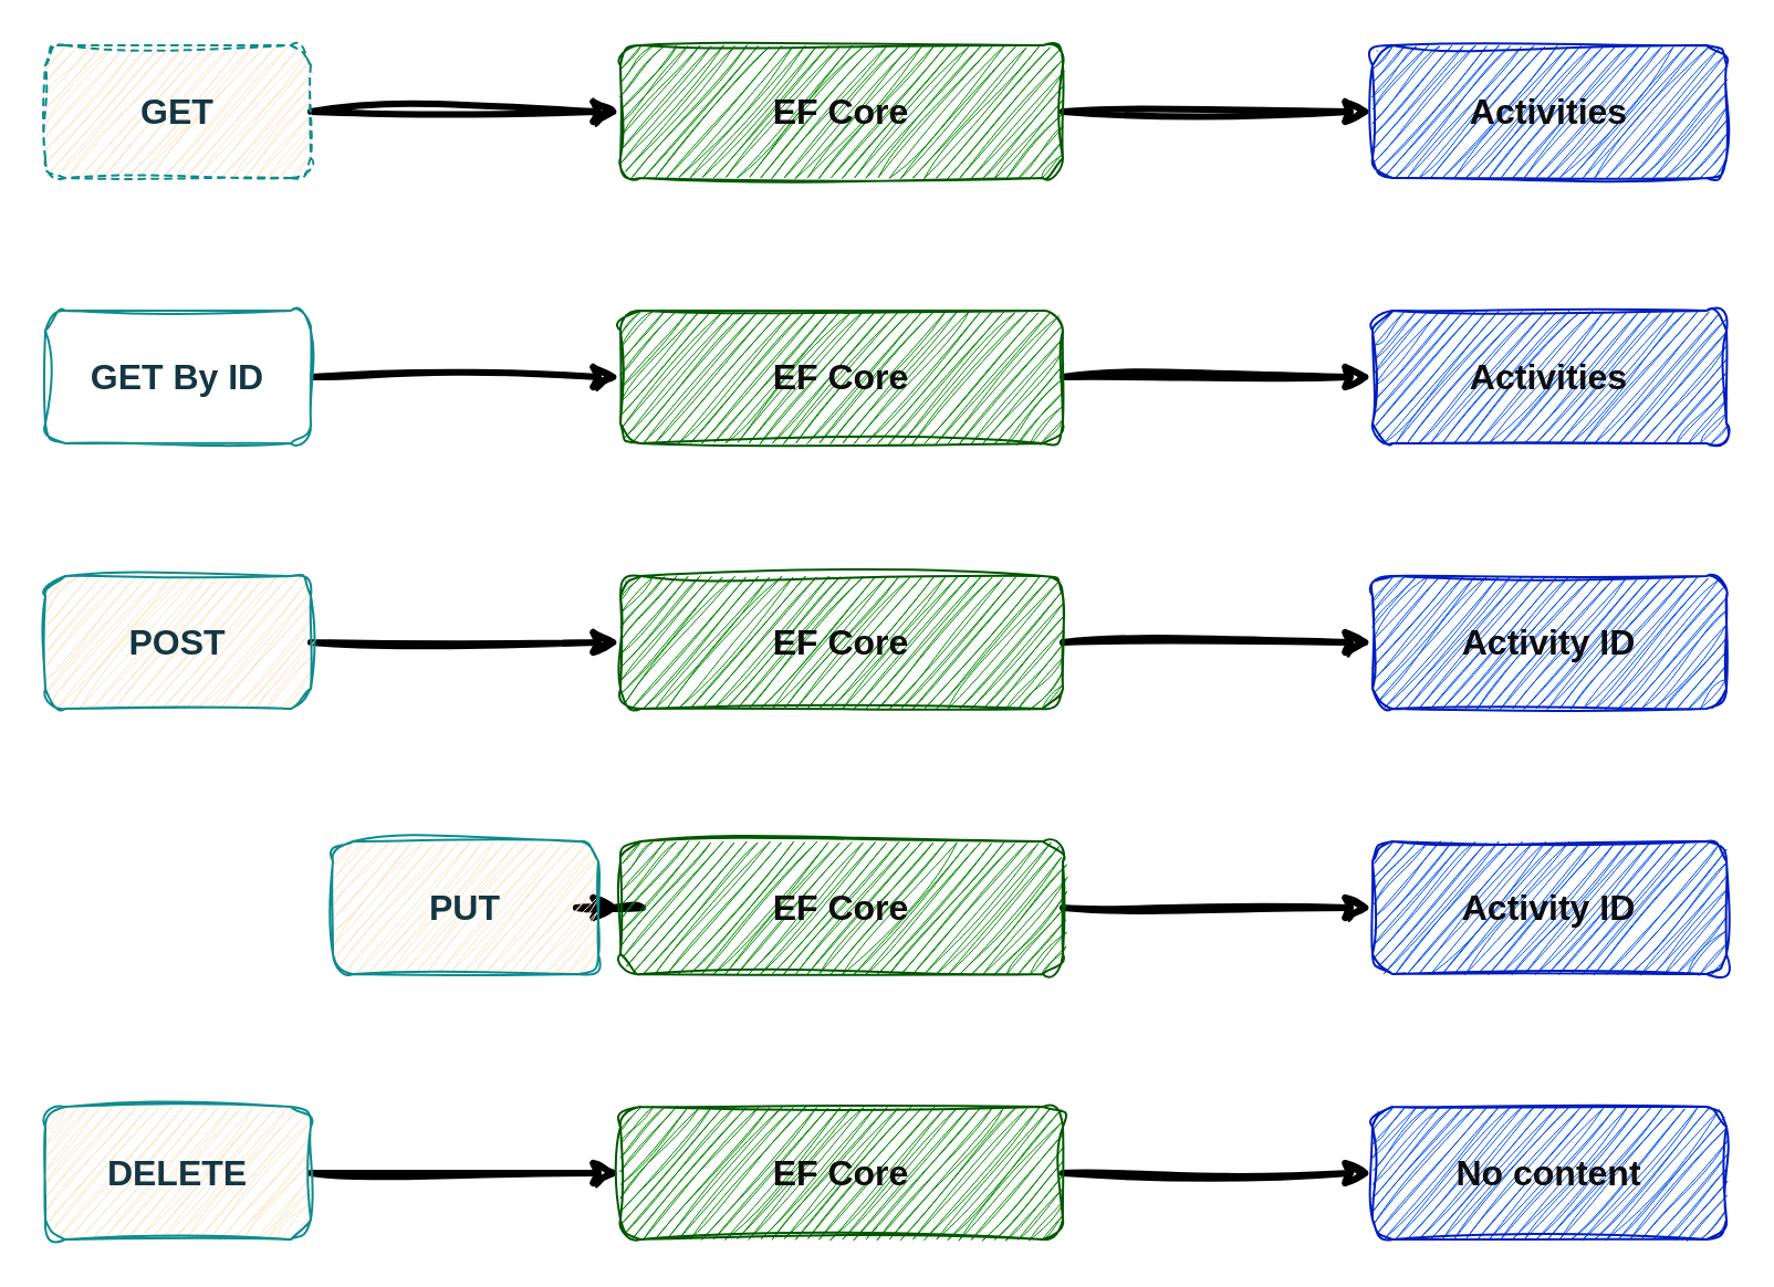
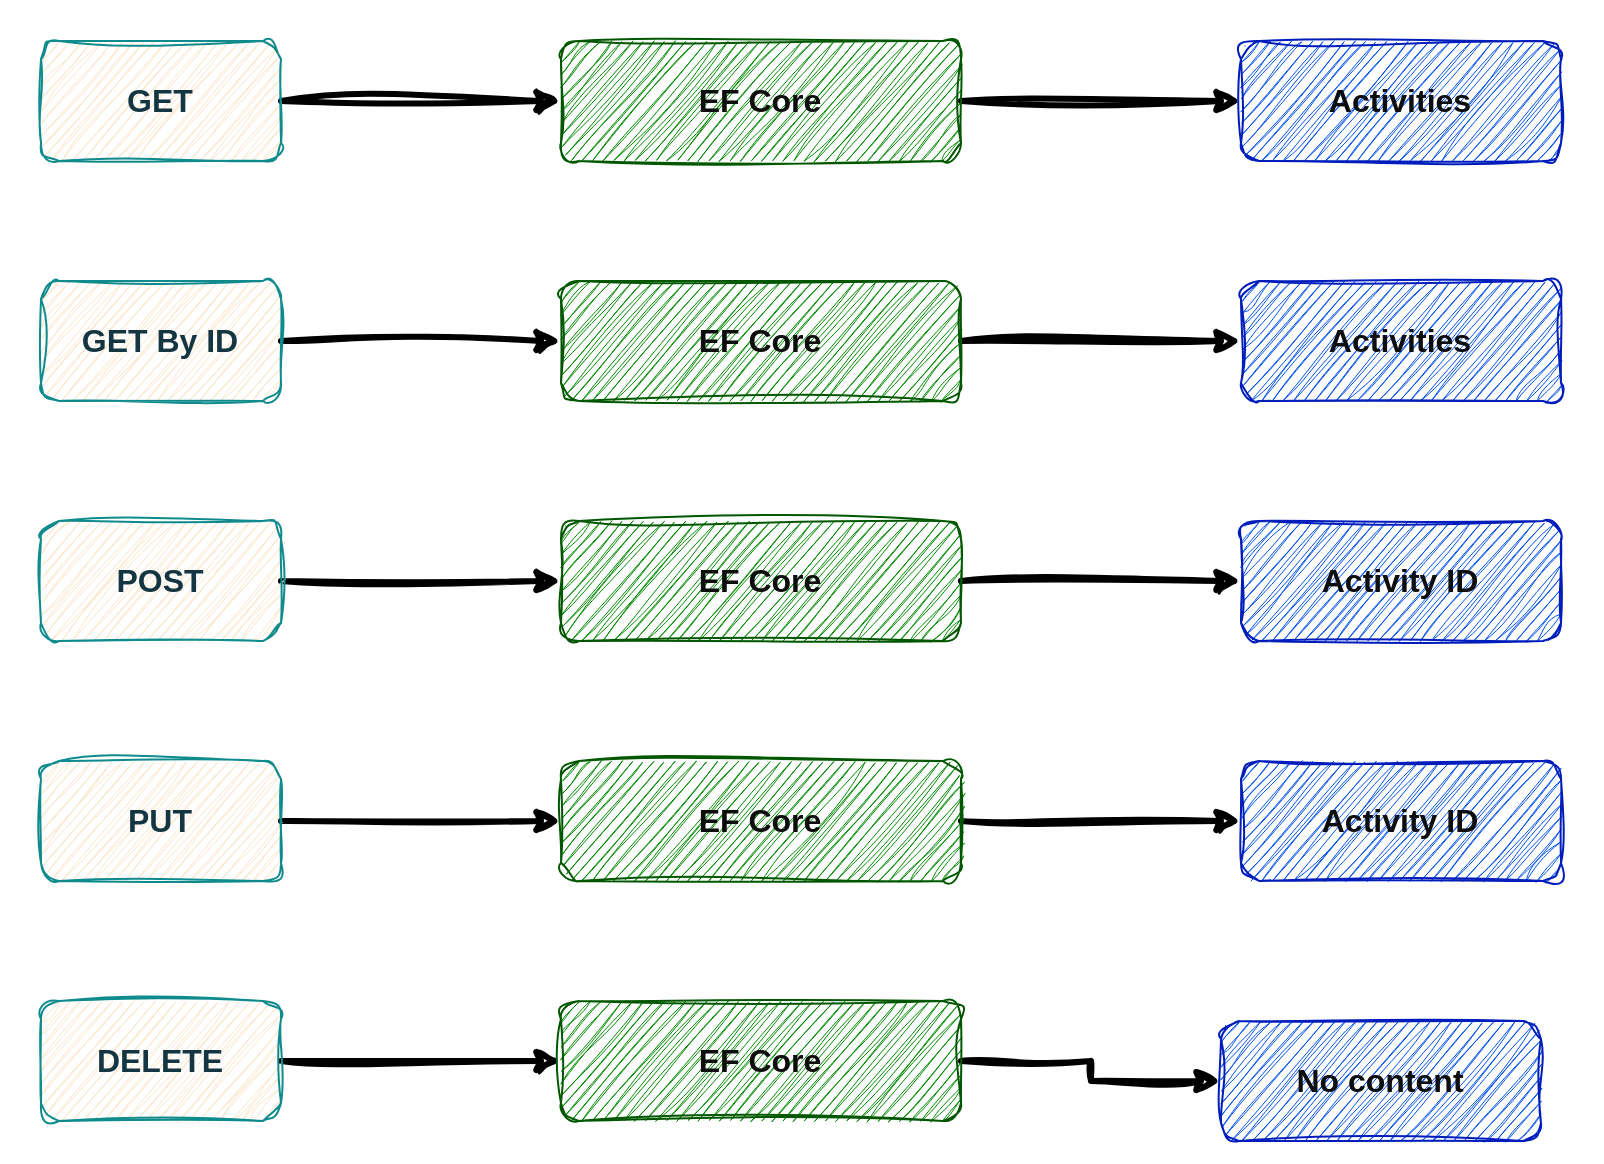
- <mxCell id="3" value="GET" style="rounded=1;whiteSpace=wrap;html=1;labelBackgroundColor=none;fillColor=#FAE5C7;strokeColor=#0F8B8D;fontColor=#143642;sketch=1;curveFitting=1;jiggle=2;fontStyle=1;fontSize=16;dashed=1;" parent="1" vertex="1"><mxGeometry x="20" y="20" width="120" height="60" as="geometry" /></mxCell>
+ <mxCell id="3" value="GET" style="rounded=1;whiteSpace=wrap;html=1;labelBackgroundColor=none;fillColor=#FAE5C7;strokeColor=#0F8B8D;fontColor=#143642;sketch=1;curveFitting=1;jiggle=2;fontStyle=1;fontSize=16;" parent="1" vertex="1"><mxGeometry x="20" y="20" width="120" height="60" as="geometry" /></mxCell>
- <mxCell id="8" value="GET By ID" style="rounded=1;whiteSpace=wrap;html=1;labelBackgroundColor=none;fillColor=#ffffff;strokeColor=#0F8B8D;fontColor=#143642;sketch=1;curveFitting=1;jiggle=2;fontStyle=1;fontSize=16;" parent="1" vertex="1"><mxGeometry x="20" y="140" width="120" height="60" as="geometry" /></mxCell>
+ <mxCell id="8" value="GET By ID" style="rounded=1;whiteSpace=wrap;html=1;labelBackgroundColor=none;fillColor=#FAE5C7;strokeColor=#0F8B8D;fontColor=#143642;sketch=1;curveFitting=1;jiggle=2;fontStyle=1;fontSize=16;" parent="1" vertex="1"><mxGeometry x="20" y="140" width="120" height="60" as="geometry" /></mxCell>
- <mxCell id="18" value="PUT" style="rounded=1;whiteSpace=wrap;html=1;labelBackgroundColor=none;fillColor=#FAE5C7;strokeColor=#0F8B8D;fontColor=#143642;sketch=1;curveFitting=1;jiggle=2;fontStyle=1;fontSize=16;" parent="1" vertex="1"><mxGeometry x="150" y="380" width="120" height="60" as="geometry" /></mxCell>
+ <mxCell id="18" value="PUT" style="rounded=1;whiteSpace=wrap;html=1;labelBackgroundColor=none;fillColor=#FAE5C7;strokeColor=#0F8B8D;fontColor=#143642;sketch=1;curveFitting=1;jiggle=2;fontStyle=1;fontSize=16;" parent="1" vertex="1"><mxGeometry x="20" y="380" width="120" height="60" as="geometry" /></mxCell>
- <mxCell id="26" value="No content" style="rounded=1;whiteSpace=wrap;html=1;labelBackgroundColor=none;fillColor=#0050ef;strokeColor=#001DBC;fontColor=#0D0D0D;sketch=1;curveFitting=1;jiggle=2;fontStyle=1;fontSize=16;" parent="1" vertex="1"><mxGeometry x="620" y="500" width="160" height="60" as="geometry" /></mxCell>
+ <mxCell id="26" value="No content" style="rounded=1;whiteSpace=wrap;html=1;labelBackgroundColor=none;fillColor=#0050ef;strokeColor=#001DBC;fontColor=#0D0D0D;sketch=1;curveFitting=1;jiggle=2;fontStyle=1;fontSize=16;" parent="1" vertex="1"><mxGeometry x="610" y="510" width="160" height="60" as="geometry" /></mxCell>
